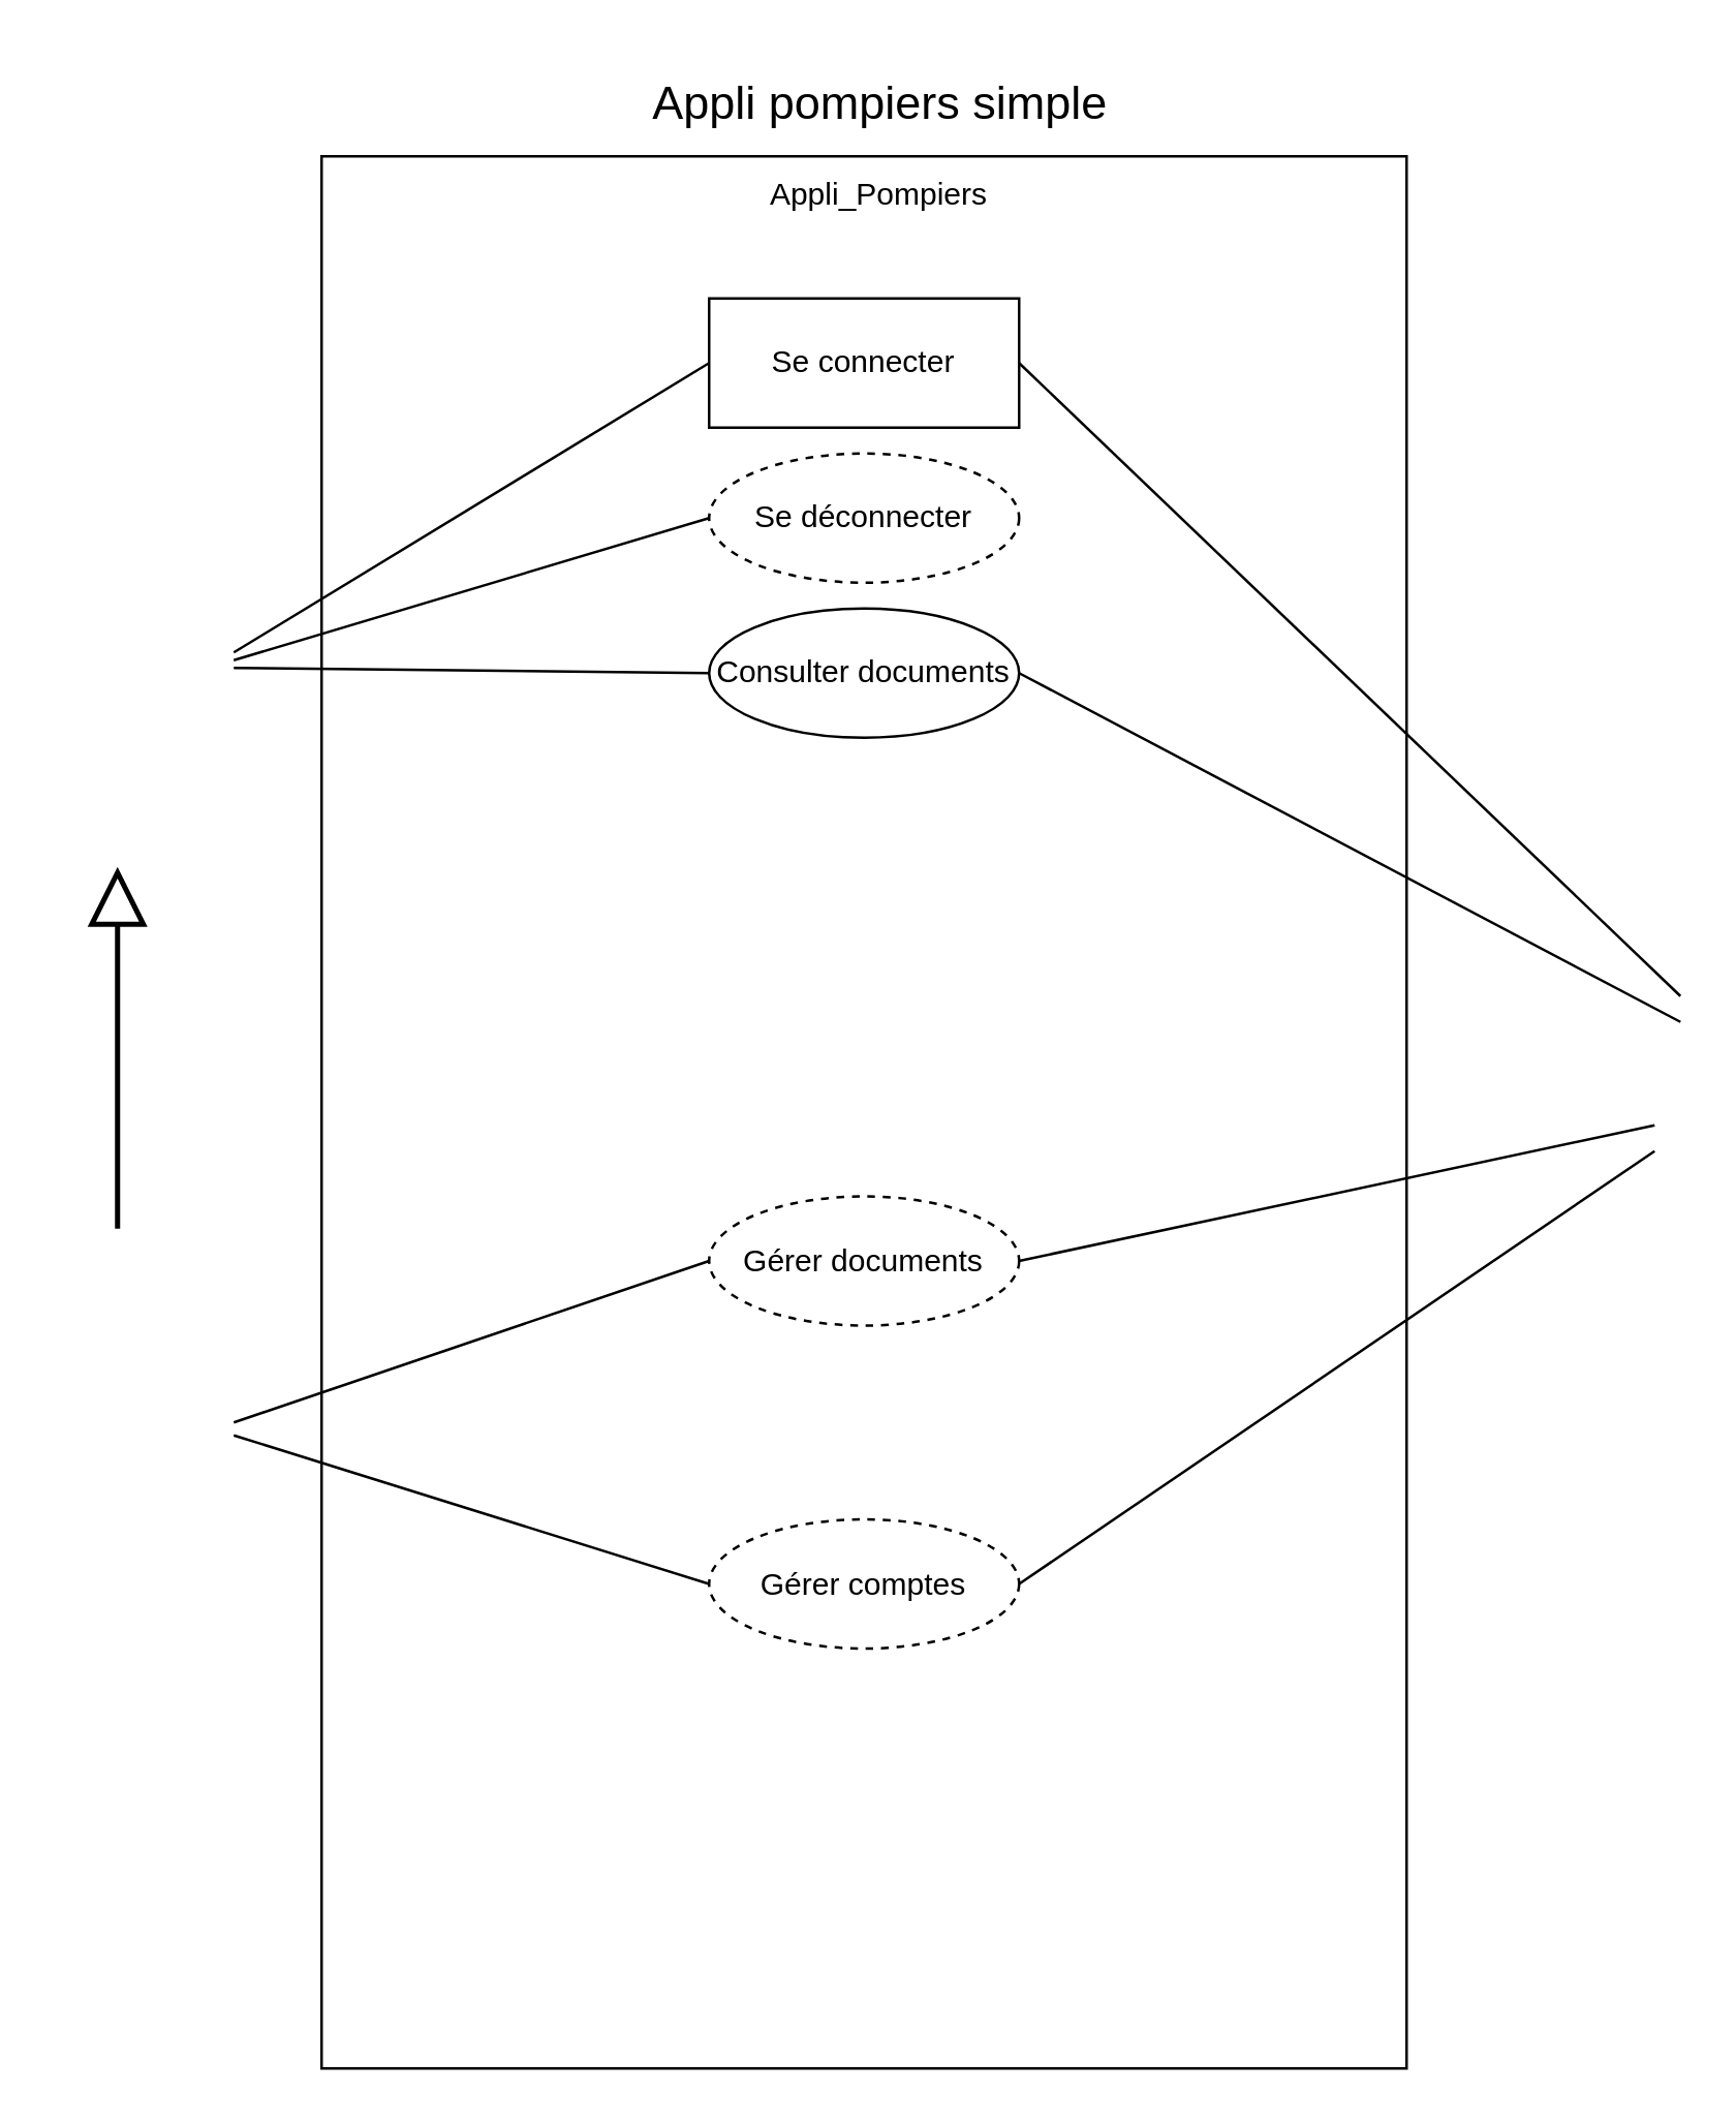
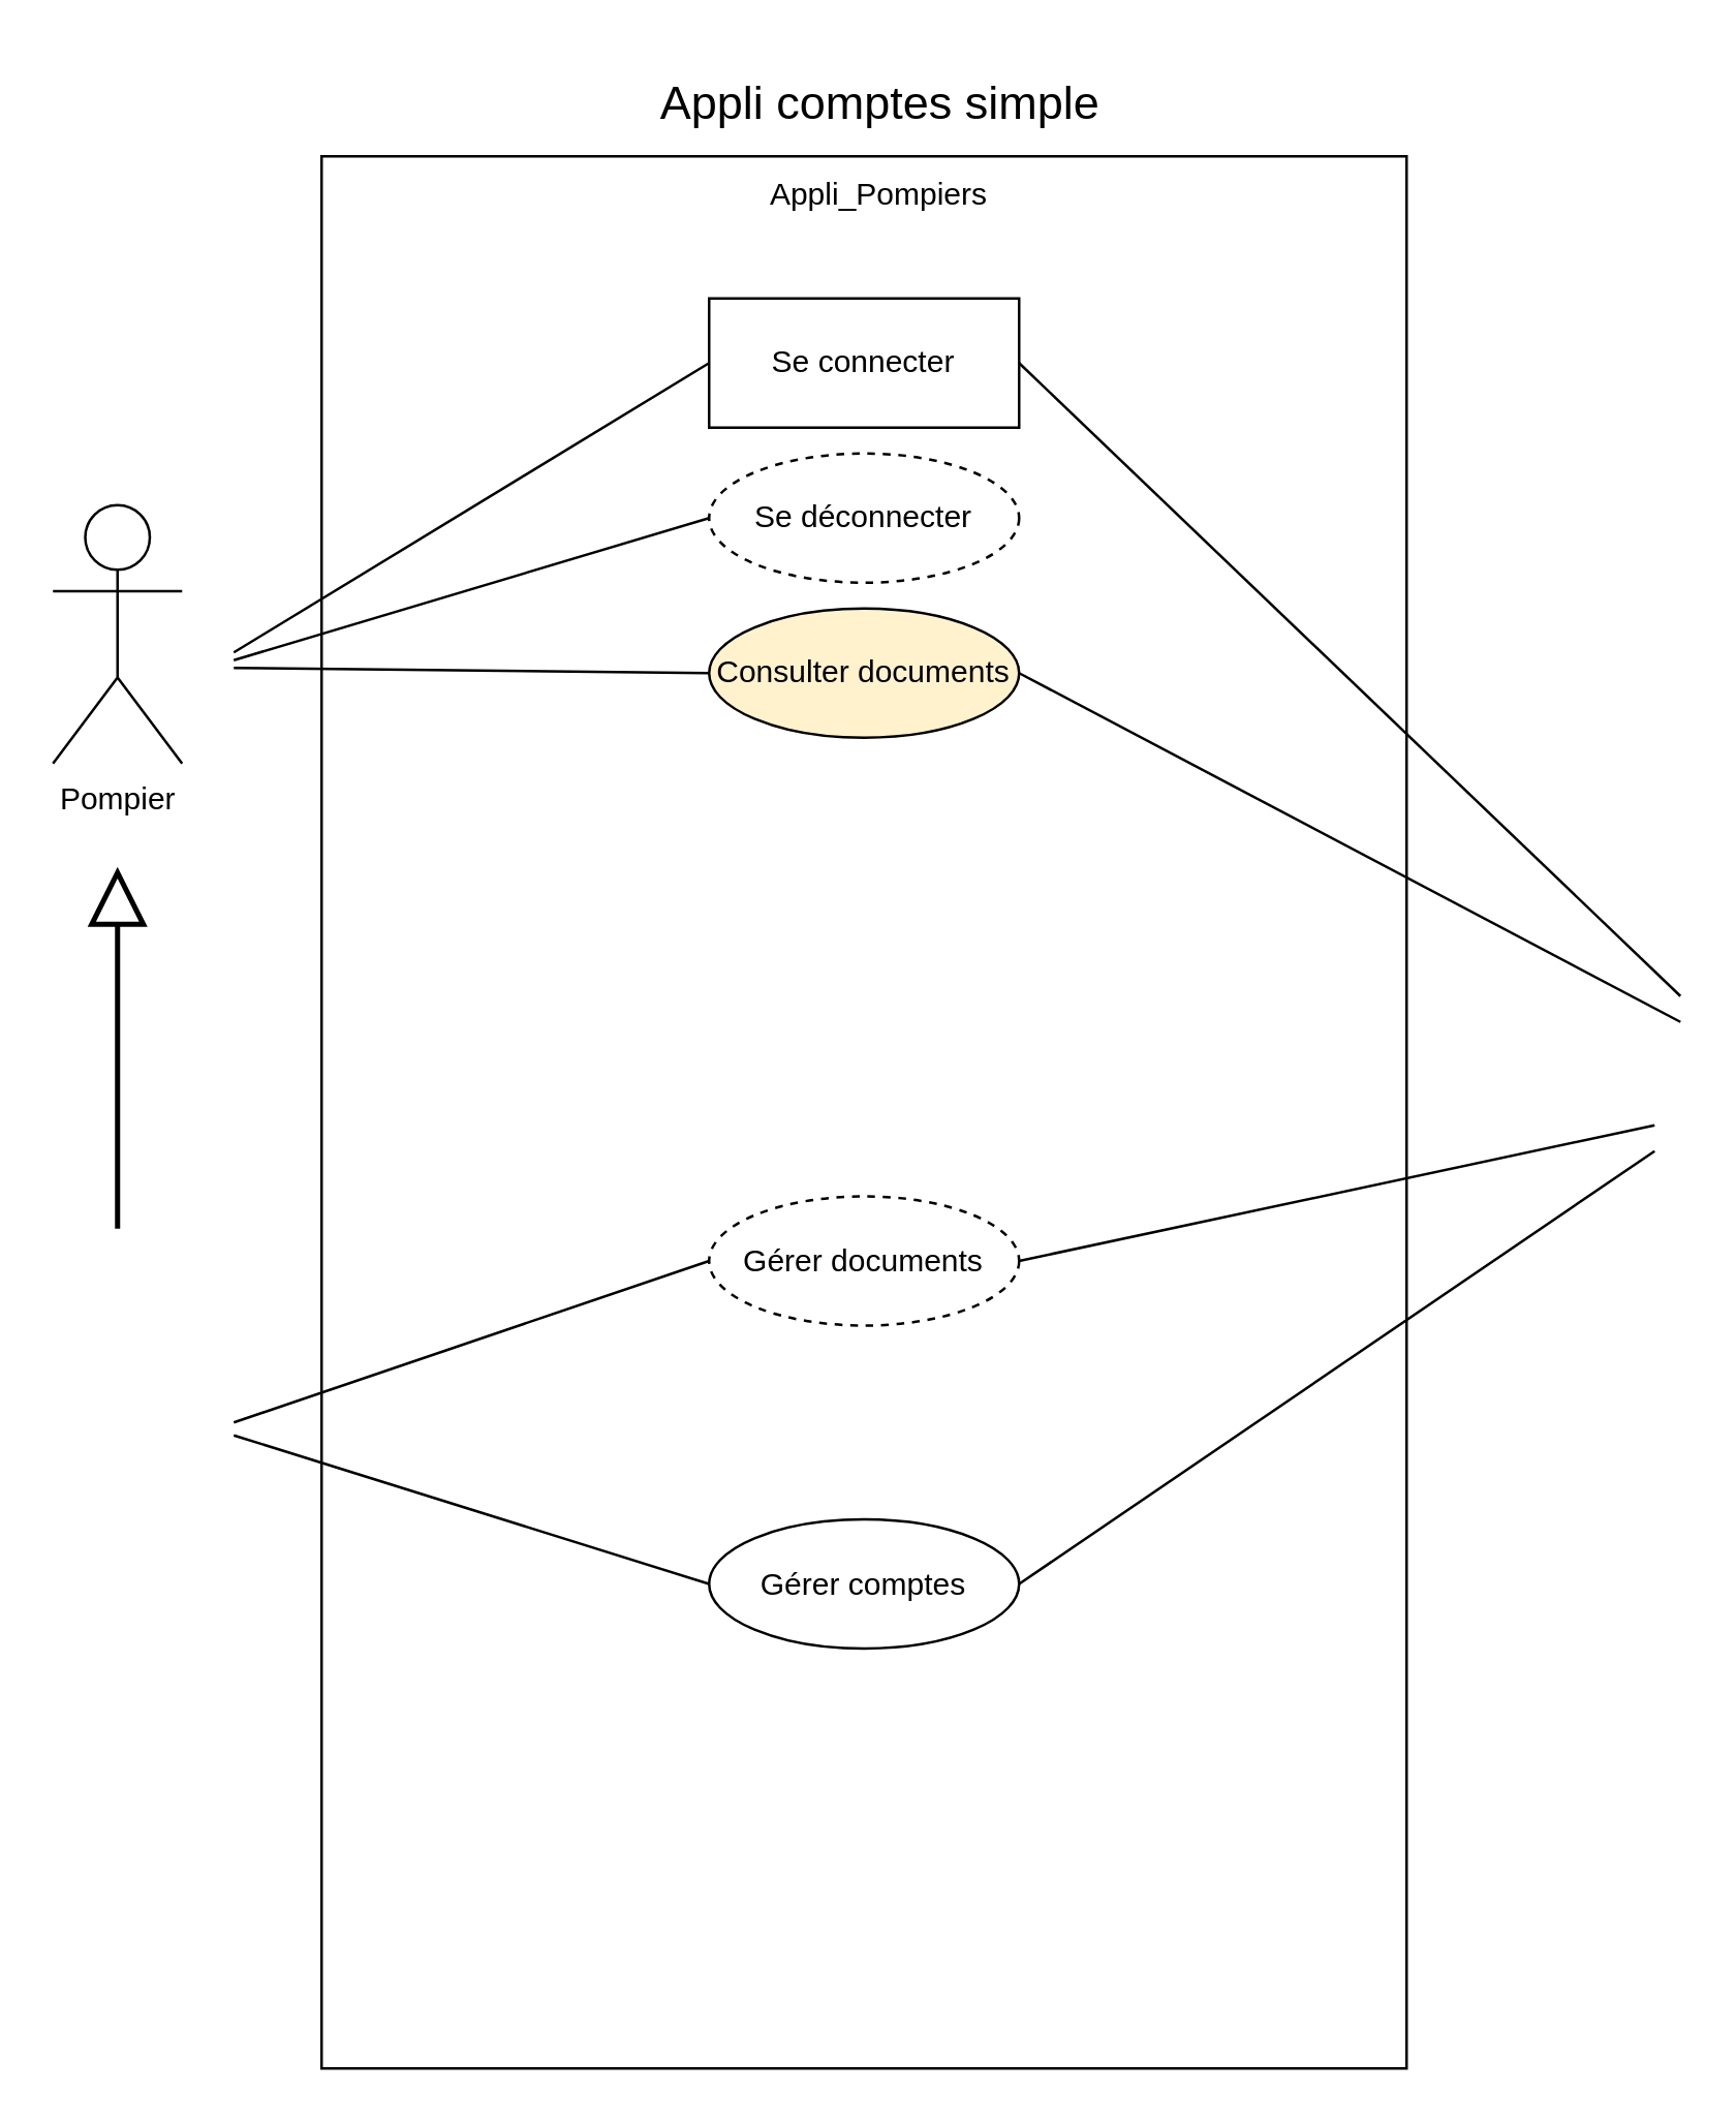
- <mxCell id="12" value="&lt;font style=&quot;font-size: 18px;&quot;&gt;Appli pompiers simple &lt;/font&gt;" style="text;html=1;align=center;verticalAlign=middle;resizable=0;points=[];autosize=1;strokeColor=none;fillColor=none;" vertex="1" parent="1"><mxGeometry x="240" y="20" width="200" height="40" as="geometry" /></mxCell>
+ <mxCell id="12" value="&lt;font style=&quot;font-size: 18px;&quot;&gt;Appli comptes simple &lt;/font&gt;" style="text;html=1;align=center;verticalAlign=middle;resizable=0;points=[];autosize=1;strokeColor=none;fillColor=none;" vertex="1" parent="1"><mxGeometry x="240" y="20" width="200" height="40" as="geometry" /></mxCell>
+ <mxCell id="2" value="Pompier" style="shape=umlActor;verticalLabelPosition=bottom;verticalAlign=top;html=1;outlineConnect=0;" vertex="1" parent="1"><mxGeometry x="20" y="195" width="50" height="100" as="geometry" /></mxCell>
- <mxCell id="8" value="Consulter documents" style="ellipse;whiteSpace=wrap;html=1;" vertex="1" parent="1"><mxGeometry x="274" y="235" width="120" height="50" as="geometry" /></mxCell>
+ <mxCell id="8" value="Consulter documents" style="ellipse;whiteSpace=wrap;html=1;fillColor=#fff2cc;" vertex="1" parent="1"><mxGeometry x="274" y="235" width="120" height="50" as="geometry" /></mxCell>
- <mxCell id="18" value="Gérer comptes" style="ellipse;whiteSpace=wrap;html=1;dashed=1;" vertex="1" parent="1"><mxGeometry x="274" y="587.5" width="120" height="50" as="geometry" /></mxCell>
+ <mxCell id="18" value="Gérer comptes" style="ellipse;whiteSpace=wrap;html=1;" vertex="1" parent="1"><mxGeometry x="274" y="587.5" width="120" height="50" as="geometry" /></mxCell>
